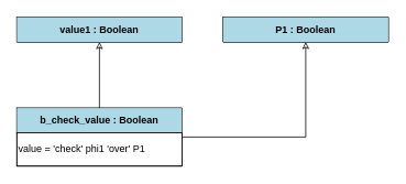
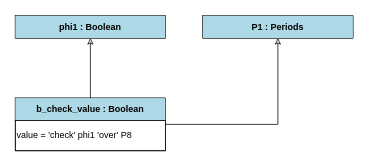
- <mxCell id="4" value="&lt;b&gt;value1 : Boolean&lt;/b&gt;" style="html=1;verticalAlign=middle;whiteSpace=wrap;overflow=visible;align=center;fillColor=#ADD8E6;strokeColor=none" vertex="1" parent="3"><mxGeometry width="200" height="30" as="geometry" /></mxCell>
+ <mxCell id="4" value="&lt;b&gt;phi1 : Boolean&lt;/b&gt;" style="html=1;verticalAlign=middle;whiteSpace=wrap;overflow=visible;align=center;fillColor=#ADD8E6;strokeColor=none" vertex="1" parent="3"><mxGeometry width="200" height="30" as="geometry" /></mxCell>
- <mxCell id="7" value="&lt;b&gt;P1 : Boolean&lt;/b&gt;" style="html=1;verticalAlign=middle;whiteSpace=wrap;overflow=visible;align=center;fillColor=#ADD8E6;strokeColor=none" vertex="1" parent="6"><mxGeometry width="200" height="30" as="geometry" /></mxCell>
+ <mxCell id="7" value="&lt;b&gt;P1 : Periods&lt;/b&gt;" style="html=1;verticalAlign=middle;whiteSpace=wrap;overflow=visible;align=center;fillColor=#ADD8E6;strokeColor=none" vertex="1" parent="6"><mxGeometry width="200" height="30" as="geometry" /></mxCell>
- <mxCell id="12" value="value = 'check' phi1 'over' P1" style="html=1;verticalAlign=middle;whiteSpace=wrap;overflow=visible;align=left" vertex="1" parent="11"><mxGeometry width="200" height="40" as="geometry" /></mxCell>
+ <mxCell id="12" value="value = 'check' phi1 'over' P8" style="html=1;verticalAlign=middle;whiteSpace=wrap;overflow=visible;align=left" vertex="1" parent="11"><mxGeometry width="200" height="40" as="geometry" /></mxCell>
